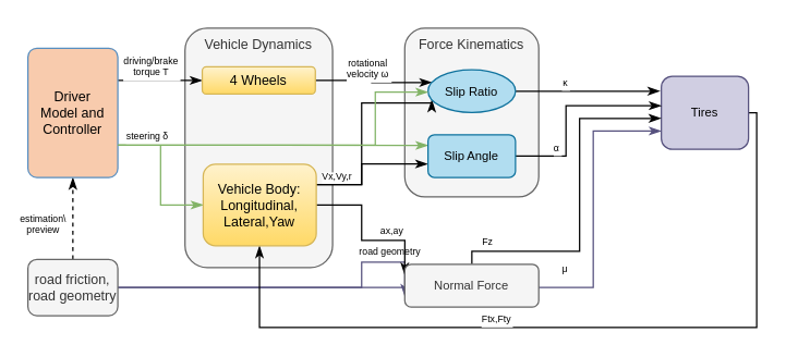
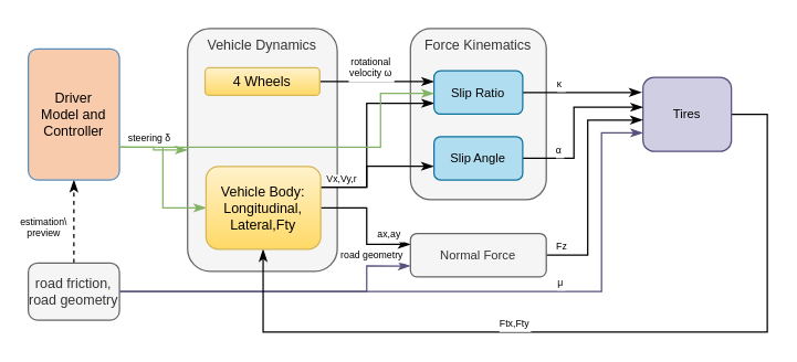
- <mxCell id="11" value="" style="edgeStyle=orthogonalEdgeStyle;rounded=0;orthogonalLoop=1;jettySize=auto;entryX=0;entryY=0.5;entryDx=0;entryDy=0;exitX=1;exitY=0.25;exitDx=0;exitDy=0;endArrow=classicThin;endFill=1;" edge="1" parent="1" source="16" target="19"><mxGeometry relative="1" as="geometry"><mxPoint x="75" y="119" as="sourcePoint" /></mxGeometry></mxCell>
- <mxCell id="12" value="driving/brake &#10;torque T" style="edgeLabel;align=center;verticalAlign=middle;resizable=0;points=[];fontSize=7;" vertex="1" connectable="0" parent="11"><mxGeometry x="-0.258" y="-1" relative="1" as="geometry"><mxPoint x="1.24" y="-11.41" as="offset" /></mxGeometry></mxCell>
- <mxCell id="35" value="Slip Ratio" style="ellipse;align=center;verticalAlign=middle;fillColor=#b1ddf0;strokeColor=#10739e;fontSize=9;fontStyle=0;" vertex="1" parent="1"><mxGeometry x="313.72" y="50.59" width="64.21" height="31.42" as="geometry" /></mxCell>
+ <mxCell id="35" value="Slip Ratio" style="rounded=1;align=center;verticalAlign=middle;fillColor=#b1ddf0;strokeColor=#10739e;fontSize=9;fontStyle=0;" vertex="1" parent="1"><mxGeometry x="313.72" y="50.59" width="64.21" height="31.42" as="geometry" /></mxCell>
- <mxCell id="23" value="Tires" style="rounded=1;align=center;verticalAlign=middle;fillColor=#d0cee2;strokeColor=#56517e;fontSize=9;fontStyle=0;" vertex="1" parent="1"><mxGeometry x="485" y="55.32" width="64" height="53.76" as="geometry" /></mxCell>
+ <mxCell id="23" value="Tires" style="rounded=1;align=center;verticalAlign=middle;fillColor=#d0cee2;strokeColor=#56517e;fontSize=9;fontStyle=0;" vertex="1" parent="1"><mxGeometry x="465" y="55.32" width="64" height="53.76" as="geometry" /></mxCell>
- <mxCell id="15" value="" style="edgeStyle=orthogonalEdgeStyle;rounded=0;orthogonalLoop=1;jettySize=auto;exitX=1;exitY=0.75;exitDx=0;exitDy=0;entryX=0;entryY=0.25;entryDx=0;entryDy=0;fontSize=7;endArrow=classicThin;endFill=1;fillColor=#d5e8d4;strokeColor=#82b366;" edge="1" parent="1" source="16" target="32"><mxGeometry relative="1" as="geometry" /></mxCell>
+ <mxCell id="15" value="" style="edgeStyle=orthogonalEdgeStyle;rounded=0;orthogonalLoop=1;jettySize=auto;exitX=1;exitY=0.75;exitDx=0;exitDy=0;fontSize=7;endArrow=classicThin;endFill=1;fillColor=#d5e8d4;strokeColor=#82b366;" edge="1" parent="1" source="16" target="10"><mxGeometry relative="1" as="geometry" /></mxCell>
- <mxCell id="29" value="Vehicle Body:&#10;Longitudinal,&#10;Lateral,Yaw" style="rounded=1;align=center;verticalAlign=middle;fontSize=10;fontStyle=0;fillColor=#fff2cc;strokeColor=#d6b656;gradientColor=#ffd966;" vertex="1" parent="1"><mxGeometry x="148.68" y="120" width="83" height="60" as="geometry" /></mxCell>
+ <mxCell id="29" value="Vehicle Body:&#10;Longitudinal,&#10;Lateral,Fty" style="rounded=1;align=center;verticalAlign=middle;fontSize=10;fontStyle=0;fillColor=#fff2cc;strokeColor=#d6b656;gradientColor=#ffd966;" vertex="1" parent="1"><mxGeometry x="148.68" y="120" width="83" height="60" as="geometry" /></mxCell>
- <mxCell id="39" value="Normal Force" style="rounded=1;align=center;verticalAlign=middle;fontSize=9;fontStyle=0;fillColor=#f5f5f5;strokeColor=#666666;fontColor=#333333;" vertex="1" parent="1"><mxGeometry x="296.65" y="193.58" width="98.35" height="31.42" as="geometry" /></mxCell>
+ <mxCell id="39" value="Normal Force" style="rounded=1;align=center;verticalAlign=middle;fontSize=9;fontStyle=0;fillColor=#f5f5f5;strokeColor=#666666;fontColor=#333333;" vertex="1" parent="1"><mxGeometry x="296.65" y="168.58" width="98.35" height="31.42" as="geometry" /></mxCell>
